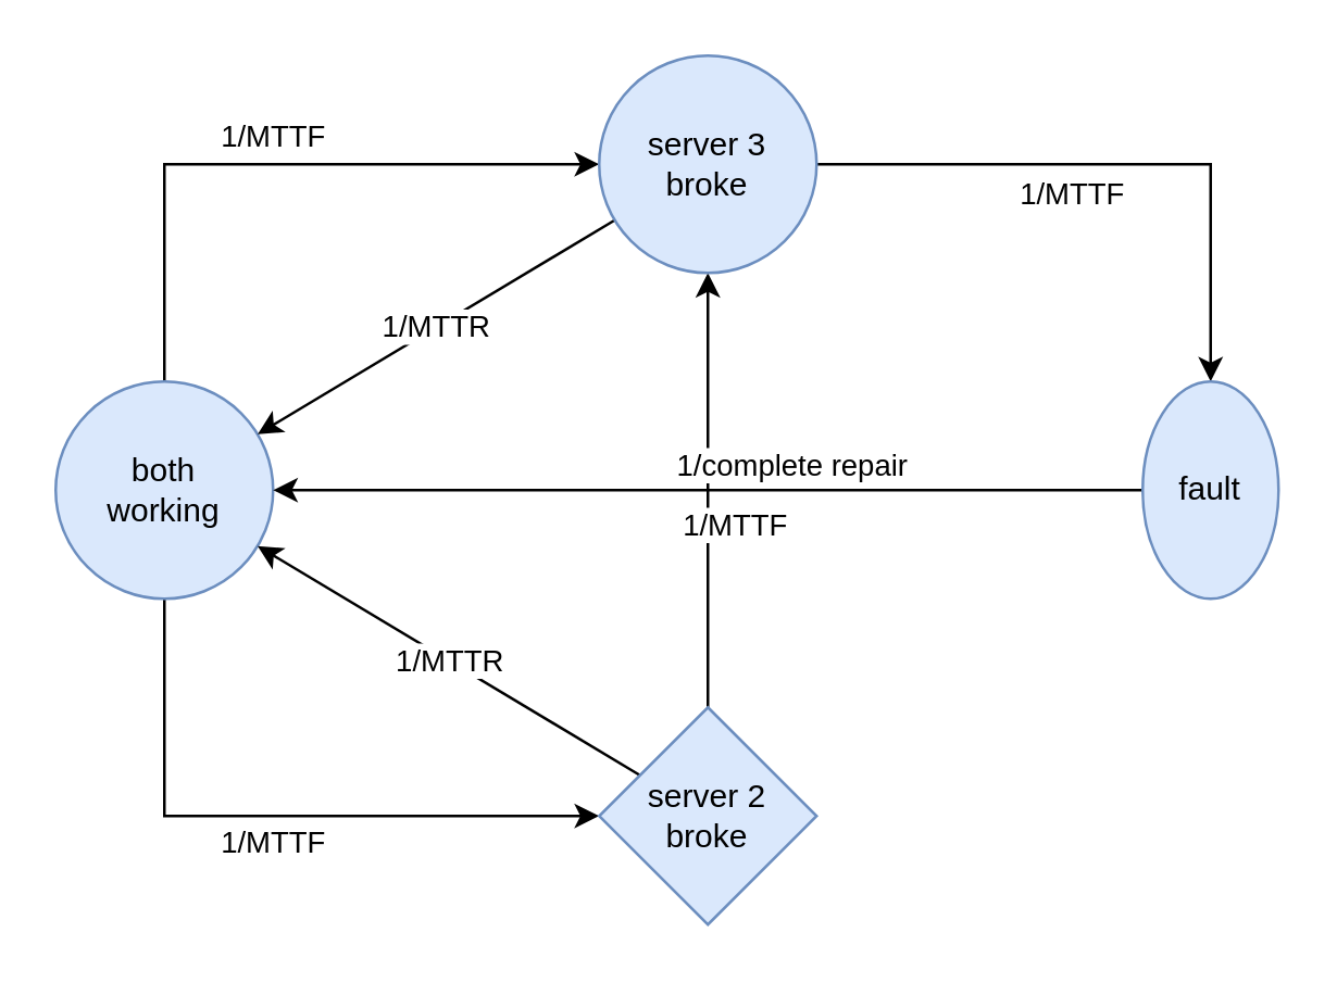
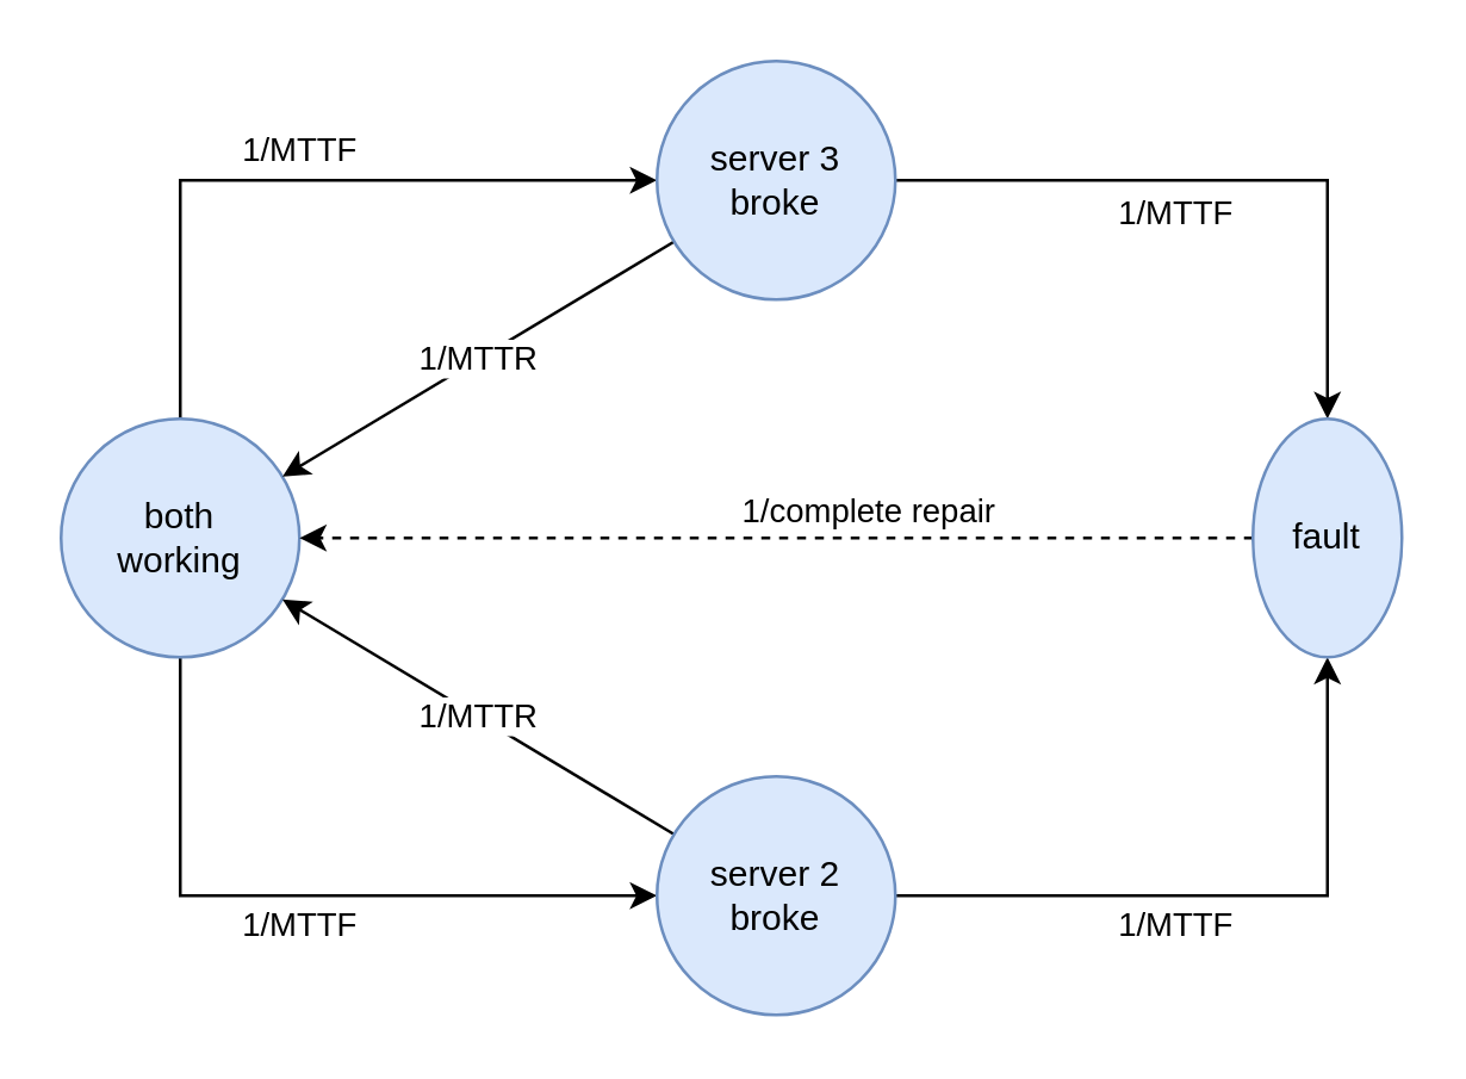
- <mxCell id="12" style="edgeStyle=none;rounded=0;orthogonalLoop=1;jettySize=auto;html=1;" edge="1" parent="1" source="14" target="4"><mxGeometry relative="1" as="geometry" /></mxCell>
+ <mxCell id="12" style="edgeStyle=none;rounded=0;orthogonalLoop=1;jettySize=auto;html=1;dashed=1;" edge="1" parent="1" source="14" target="4"><mxGeometry relative="1" as="geometry" /></mxCell>
- <mxCell id="5" value="1/MTTF" style="edgeStyle=orthogonalEdgeStyle;rounded=0;orthogonalLoop=1;jettySize=auto;html=1;" edge="1" parent="1" source="7" target="11"><mxGeometry x="-0.167" y="-10" relative="1" as="geometry"><mxPoint as="offset" /></mxGeometry></mxCell>
+ <mxCell id="5" value="1/MTTF" style="edgeStyle=orthogonalEdgeStyle;rounded=0;orthogonalLoop=1;jettySize=auto;html=1;" edge="1" parent="1" source="7" target="14"><mxGeometry x="-0.167" y="-10" relative="1" as="geometry"><mxPoint as="offset" /></mxGeometry></mxCell>
- <mxCell id="7" value="&lt;div&gt;server 2&lt;/div&gt;&lt;div&gt;broke&lt;br&gt;&lt;/div&gt;" style="rhombus;whiteSpace=wrap;html=1;aspect=fixed;fillColor=#dae8fc;strokeColor=#6c8ebf;" vertex="1" parent="1"><mxGeometry x="220" y="260" width="80" height="80" as="geometry" /></mxCell>
+ <mxCell id="7" value="&lt;div&gt;server 2&lt;/div&gt;&lt;div&gt;broke&lt;br&gt;&lt;/div&gt;" style="ellipse;whiteSpace=wrap;html=1;aspect=fixed;fillColor=#dae8fc;strokeColor=#6c8ebf;" vertex="1" parent="1"><mxGeometry x="220" y="260" width="80" height="80" as="geometry" /></mxCell>
